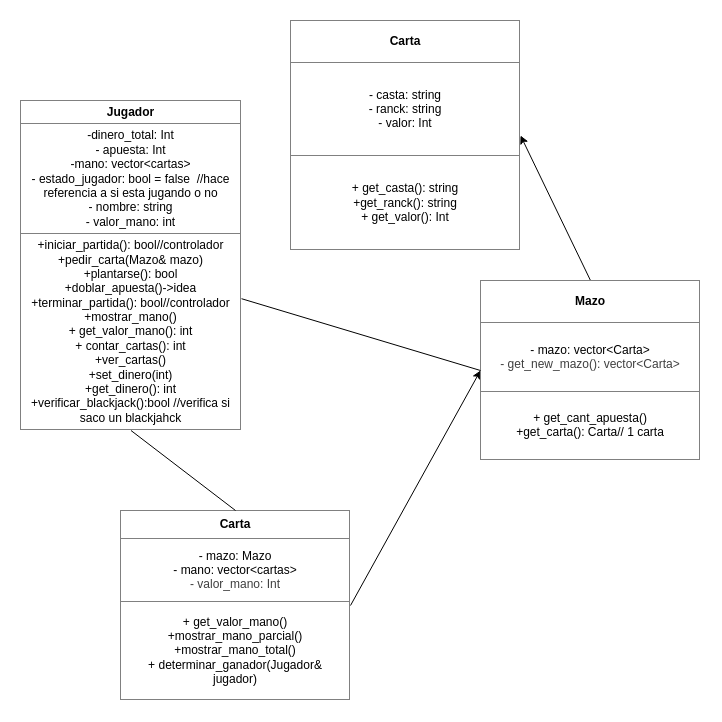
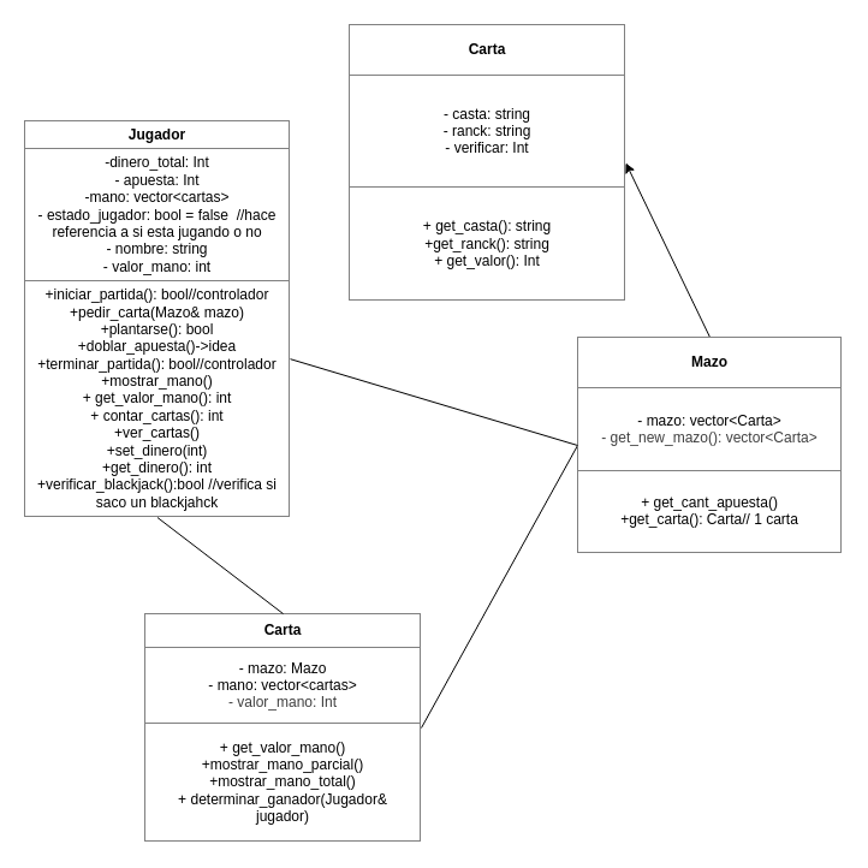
- <mxCell id="8" value="&lt;table border=&quot;1&quot; width=&quot;100%&quot; height=&quot;100%&quot; cellpadding=&quot;4&quot; style=&quot;width:100%;height:100%;border-collapse:collapse;&quot;&gt;&lt;tbody&gt;&lt;tr&gt;&lt;th align=&quot;center&quot;&gt;Carta&lt;/th&gt;&lt;/tr&gt;&lt;tr&gt;&lt;td align=&quot;center&quot;&gt;- casta: string&lt;br&gt;- ranck: string&lt;br&gt;- valor: Int&lt;/td&gt;&lt;/tr&gt;&lt;tr&gt;&lt;td align=&quot;center&quot;&gt;+ get_casta(): string&lt;br&gt;+get_ranck(): string&lt;br&gt;+ get_valor(): Int&lt;/td&gt;&lt;/tr&gt;&lt;/tbody&gt;&lt;/table&gt;&lt;span style=&quot;background-color: transparent; text-align: -webkit-center;&quot;&gt;l&lt;/span&gt;" style="text;html=1;whiteSpace=wrap;strokeColor=none;fillColor=none;overflow=fill;" parent="1" vertex="1"><mxGeometry x="290" y="20" width="230" height="230" as="geometry" /></mxCell>
+ <mxCell id="8" value="&lt;table border=&quot;1&quot; width=&quot;100%&quot; height=&quot;100%&quot; cellpadding=&quot;4&quot; style=&quot;width:100%;height:100%;border-collapse:collapse;&quot;&gt;&lt;tbody&gt;&lt;tr&gt;&lt;th align=&quot;center&quot;&gt;Carta&lt;/th&gt;&lt;/tr&gt;&lt;tr&gt;&lt;td align=&quot;center&quot;&gt;- casta: string&lt;br&gt;- ranck: string&lt;br&gt;- verificar: Int&lt;/td&gt;&lt;/tr&gt;&lt;tr&gt;&lt;td align=&quot;center&quot;&gt;+ get_casta(): string&lt;br&gt;+get_ranck(): string&lt;br&gt;+ get_valor(): Int&lt;/td&gt;&lt;/tr&gt;&lt;/tbody&gt;&lt;/table&gt;&lt;span style=&quot;background-color: transparent; text-align: -webkit-center;&quot;&gt;l&lt;/span&gt;" style="text;html=1;whiteSpace=wrap;strokeColor=none;fillColor=none;overflow=fill;" parent="1" vertex="1"><mxGeometry x="290" y="20" width="230" height="230" as="geometry" /></mxCell>
- <mxCell id="3" style="edgeStyle=none;html=1;exitX=1;exitY=0.5;exitDx=0;exitDy=0;entryX=0;entryY=0.5;entryDx=0;entryDy=0;" parent="1" source="4" target="6" edge="1"><mxGeometry relative="1" as="geometry" /></mxCell>
+ <mxCell id="3" style="edgeStyle=none;html=1;exitX=1;exitY=0.5;exitDx=0;exitDy=0;entryX=0;entryY=0.5;entryDx=0;entryDy=0;endArrow=none;" parent="1" source="4" target="6" edge="1"><mxGeometry relative="1" as="geometry" /></mxCell>
